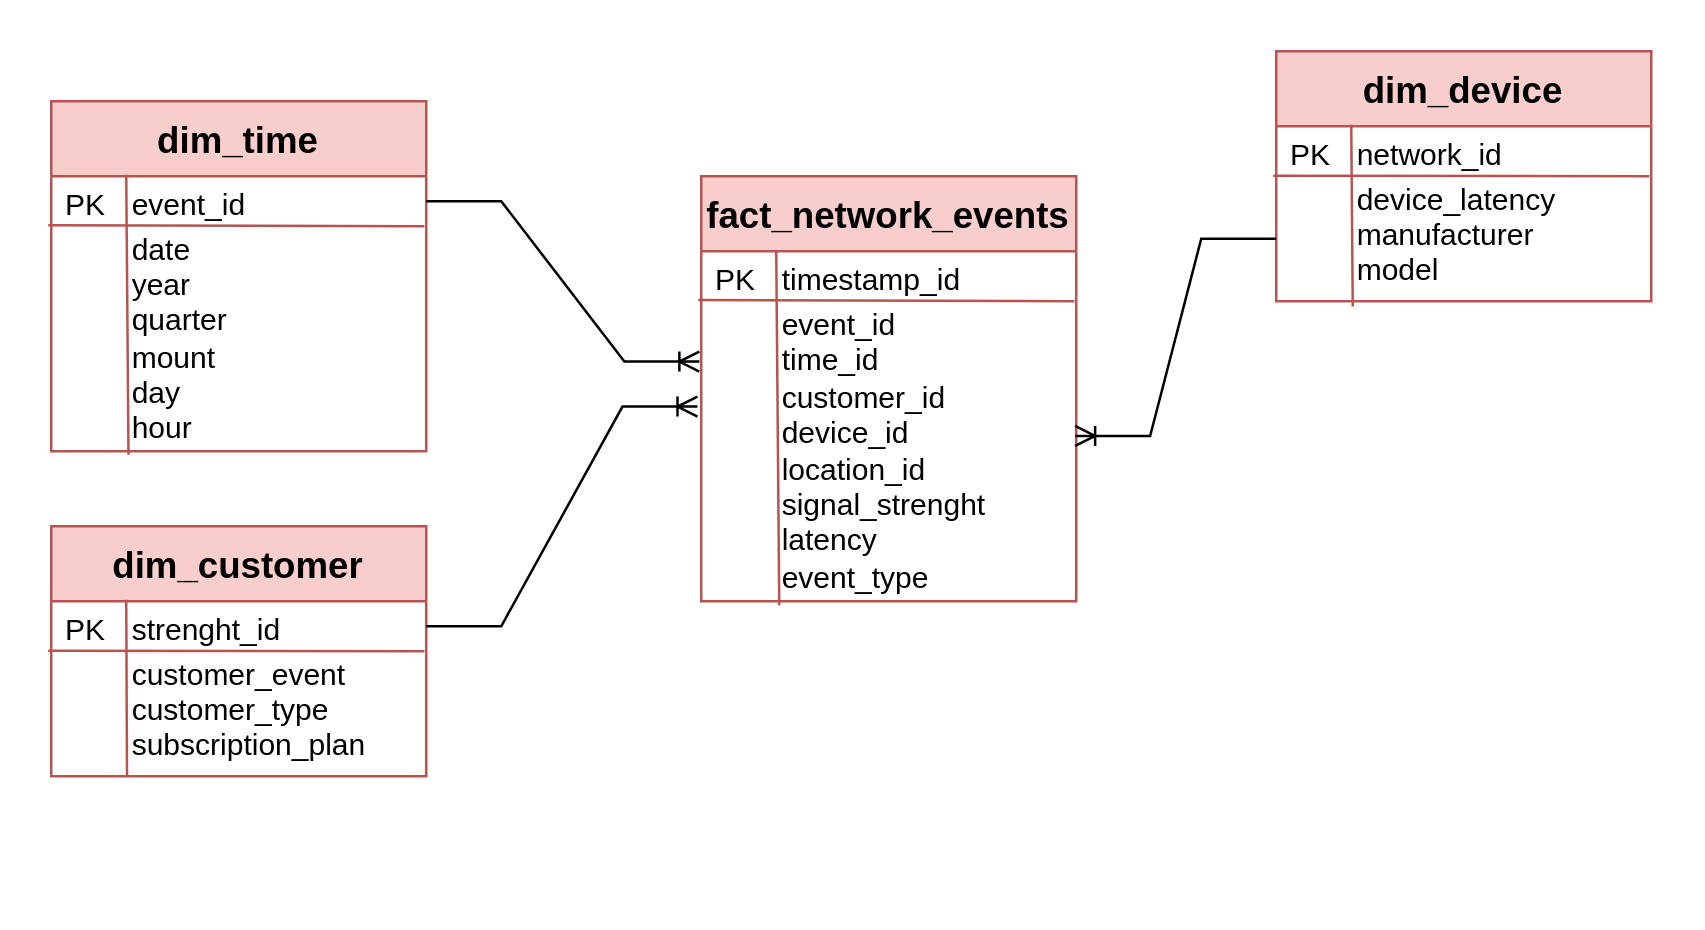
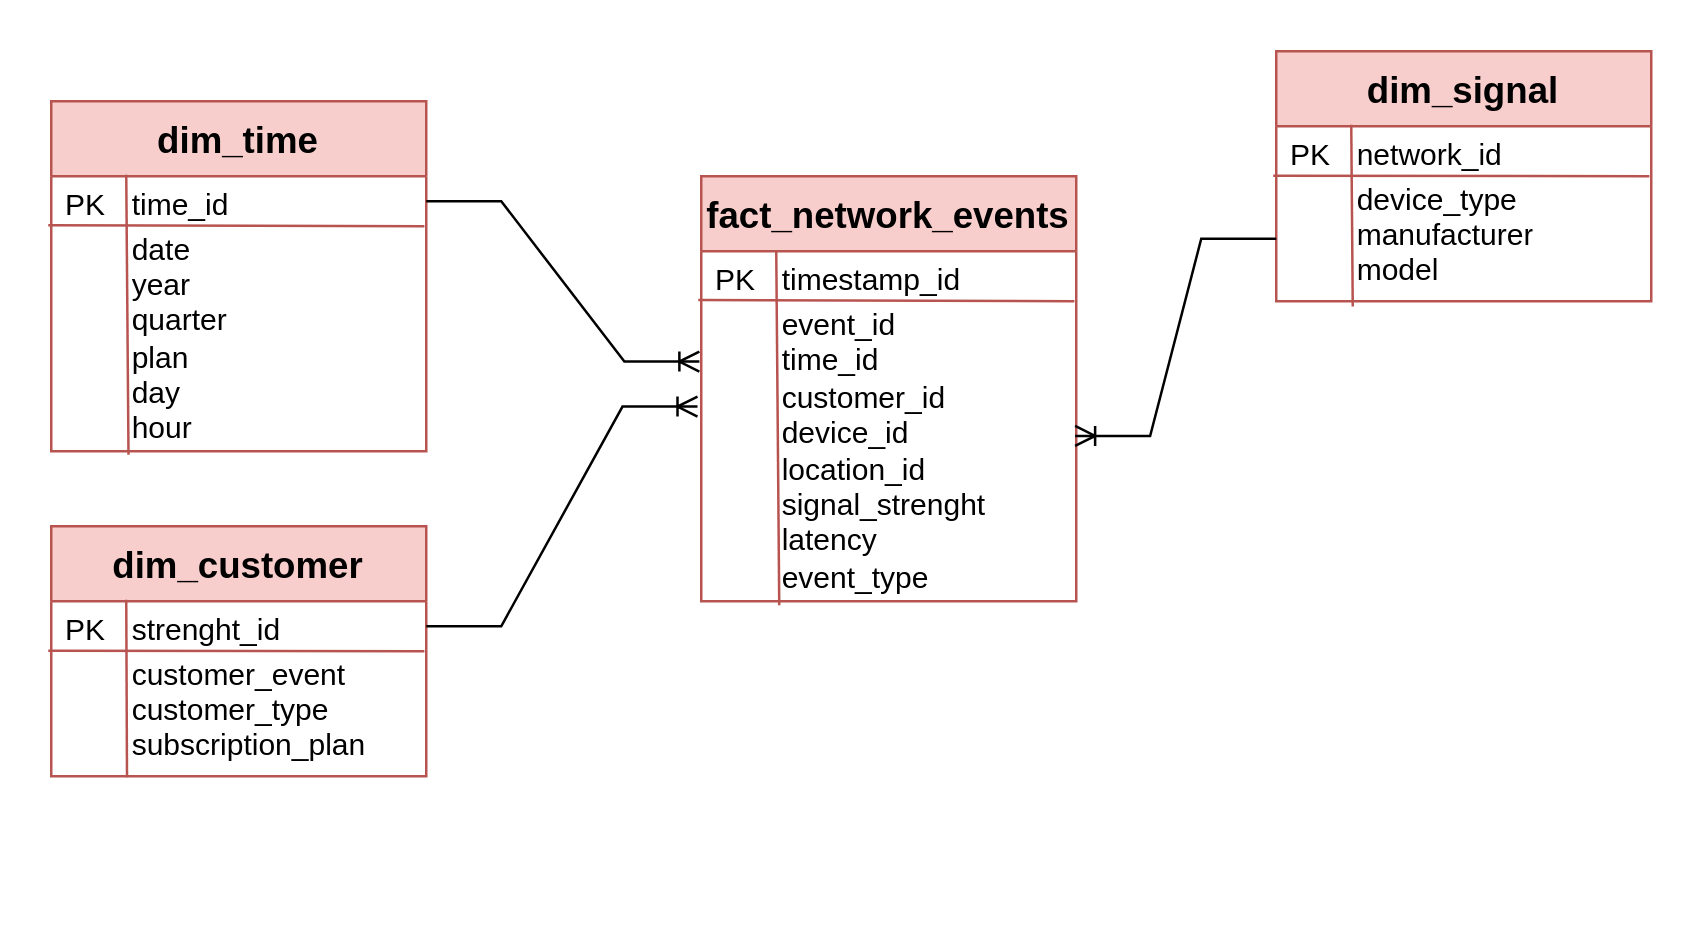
- <mxCell id="17" value="&lt;b&gt;&lt;span style=&quot;font-size:11.0pt;line-height:150%;&lt;br/&gt;font-family:&amp;quot;Times New Roman&amp;quot;,serif;mso-fareast-font-family:Calibri;mso-fareast-theme-font:&lt;br/&gt;minor-latin;mso-bidi-theme-font:minor-bidi;mso-font-kerning:0pt;mso-ligatures:&lt;br/&gt;none;mso-ansi-language:RU;mso-fareast-language:EN-US;mso-bidi-language:AR-SA&quot;&gt;dim_device&lt;/span&gt;&lt;/b&gt;" style="swimlane;fontStyle=0;childLayout=stackLayout;horizontal=1;startSize=30;horizontalStack=0;resizeParent=1;resizeParentMax=0;resizeLast=0;collapsible=1;marginBottom=0;whiteSpace=wrap;html=1;fillColor=#f8cecc;strokeColor=#b85450;" vertex="1" parent="1"><mxGeometry x="510" y="20" width="150" height="100" as="geometry" /></mxCell>
+ <mxCell id="17" value="&lt;b&gt;&lt;span style=&quot;font-size:11.0pt;line-height:150%;&lt;br/&gt;font-family:&amp;quot;Times New Roman&amp;quot;,serif;mso-fareast-font-family:Calibri;mso-fareast-theme-font:&lt;br/&gt;minor-latin;mso-bidi-theme-font:minor-bidi;mso-font-kerning:0pt;mso-ligatures:&lt;br/&gt;none;mso-ansi-language:RU;mso-fareast-language:EN-US;mso-bidi-language:AR-SA&quot;&gt;dim_signal&lt;/span&gt;&lt;/b&gt;" style="swimlane;fontStyle=0;childLayout=stackLayout;horizontal=1;startSize=30;horizontalStack=0;resizeParent=1;resizeParentMax=0;resizeLast=0;collapsible=1;marginBottom=0;whiteSpace=wrap;html=1;fillColor=#f8cecc;strokeColor=#b85450;" vertex="1" parent="1"><mxGeometry x="510" y="20" width="150" height="100" as="geometry" /></mxCell>
- <mxCell id="13" value="&lt;span style=&quot;line-height: 150%;&quot;&gt;&lt;font style=&quot;font-size: 12px;&quot;&gt;PK&lt;span style=&quot;white-space: pre;&quot;&gt;&#09;&lt;/span&gt;event_id&lt;/font&gt;&lt;/span&gt;" style="text;strokeColor=none;fillColor=none;align=left;verticalAlign=middle;spacingLeft=4;spacingRight=4;overflow=hidden;points=[[0,0.5],[1,0.5]];portConstraint=eastwest;rotatable=0;whiteSpace=wrap;html=1;" vertex="1" parent="12"><mxGeometry y="30" width="150" height="20" as="geometry" /></mxCell>
+ <mxCell id="13" value="&lt;span style=&quot;line-height: 150%;&quot;&gt;&lt;font style=&quot;font-size: 12px;&quot;&gt;PK&lt;span style=&quot;white-space: pre;&quot;&gt;&#09;&lt;/span&gt;time_id&lt;/font&gt;&lt;/span&gt;" style="text;strokeColor=none;fillColor=none;align=left;verticalAlign=middle;spacingLeft=4;spacingRight=4;overflow=hidden;points=[[0,0.5],[1,0.5]];portConstraint=eastwest;rotatable=0;whiteSpace=wrap;html=1;" vertex="1" parent="12"><mxGeometry y="30" width="150" height="20" as="geometry" /></mxCell>
- <mxCell id="20" value="&lt;span style=&quot;white-space: pre;&quot;&gt;&#09;&lt;/span&gt;device_latency&lt;div&gt;&lt;span style=&quot;white-space: pre;&quot;&gt;&#09;&lt;/span&gt;manufacturer&lt;div&gt;&lt;span style=&quot;white-space: pre;&quot;&gt;&#09;&lt;/span&gt;model&lt;/div&gt;&lt;div&gt;&lt;br&gt;&lt;/div&gt;&lt;/div&gt;" style="text;strokeColor=none;fillColor=none;align=left;verticalAlign=middle;spacingLeft=4;spacingRight=4;overflow=hidden;points=[[0,0.5],[1,0.5]];portConstraint=eastwest;rotatable=0;whiteSpace=wrap;html=1;" vertex="1" parent="17"><mxGeometry y="50" width="150" height="50" as="geometry" /></mxCell>
+ <mxCell id="20" value="&lt;span style=&quot;white-space: pre;&quot;&gt;&#09;&lt;/span&gt;device_type&lt;div&gt;&lt;span style=&quot;white-space: pre;&quot;&gt;&#09;&lt;/span&gt;manufacturer&lt;div&gt;&lt;span style=&quot;white-space: pre;&quot;&gt;&#09;&lt;/span&gt;model&lt;/div&gt;&lt;div&gt;&lt;br&gt;&lt;/div&gt;&lt;/div&gt;" style="text;strokeColor=none;fillColor=none;align=left;verticalAlign=middle;spacingLeft=4;spacingRight=4;overflow=hidden;points=[[0,0.5],[1,0.5]];portConstraint=eastwest;rotatable=0;whiteSpace=wrap;html=1;" vertex="1" parent="17"><mxGeometry y="50" width="150" height="50" as="geometry" /></mxCell>
- <mxCell id="15" value="&lt;span style=&quot;white-space: pre;&quot;&gt;&#09;&lt;/span&gt;date&lt;div&gt;&lt;span style=&quot;white-space: pre;&quot;&gt;&#09;&lt;/span&gt;year&lt;div&gt;&lt;span style=&quot;white-space: pre;&quot;&gt;&#09;&lt;/span&gt;quarter&lt;/div&gt;&lt;div&gt;&lt;span style=&quot;white-space: pre;&quot;&gt;&#09;&lt;/span&gt;mount&lt;/div&gt;&lt;div&gt;&lt;span style=&quot;white-space: pre;&quot;&gt;&#09;&lt;/span&gt;day&lt;/div&gt;&lt;div&gt;&lt;span style=&quot;white-space: pre;&quot;&gt;&#09;&lt;/span&gt;hour&lt;/div&gt;&lt;/div&gt;" style="text;strokeColor=none;fillColor=none;align=left;verticalAlign=middle;spacingLeft=4;spacingRight=4;overflow=hidden;points=[[0,0.5],[1,0.5]];portConstraint=eastwest;rotatable=0;whiteSpace=wrap;html=1;" vertex="1" parent="12"><mxGeometry y="50" width="150" height="90" as="geometry" /></mxCell>
+ <mxCell id="15" value="&lt;span style=&quot;white-space: pre;&quot;&gt;&#09;&lt;/span&gt;date&lt;div&gt;&lt;span style=&quot;white-space: pre;&quot;&gt;&#09;&lt;/span&gt;year&lt;div&gt;&lt;span style=&quot;white-space: pre;&quot;&gt;&#09;&lt;/span&gt;quarter&lt;/div&gt;&lt;div&gt;&lt;span style=&quot;white-space: pre;&quot;&gt;&#09;&lt;/span&gt;plan&lt;/div&gt;&lt;div&gt;&lt;span style=&quot;white-space: pre;&quot;&gt;&#09;&lt;/span&gt;day&lt;/div&gt;&lt;div&gt;&lt;span style=&quot;white-space: pre;&quot;&gt;&#09;&lt;/span&gt;hour&lt;/div&gt;&lt;/div&gt;" style="text;strokeColor=none;fillColor=none;align=left;verticalAlign=middle;spacingLeft=4;spacingRight=4;overflow=hidden;points=[[0,0.5],[1,0.5]];portConstraint=eastwest;rotatable=0;whiteSpace=wrap;html=1;" vertex="1" parent="12"><mxGeometry y="50" width="150" height="90" as="geometry" /></mxCell>
